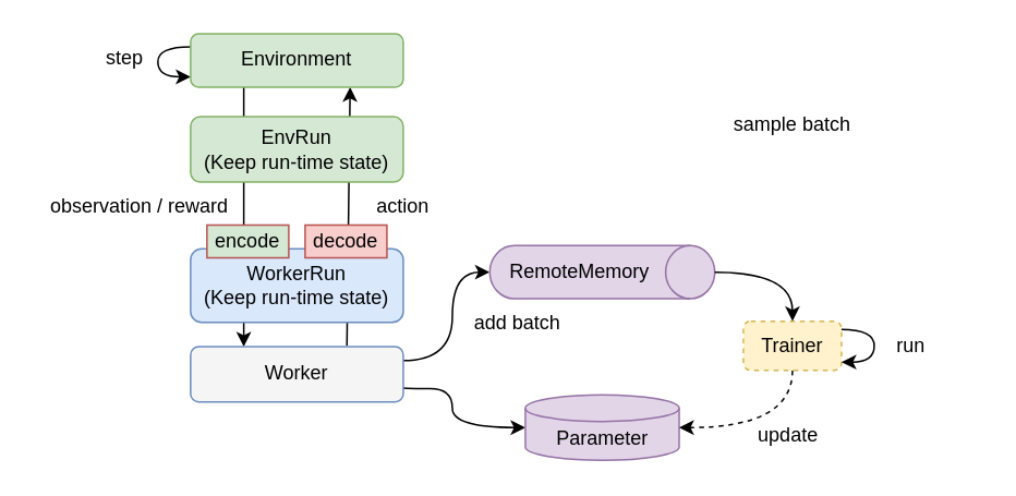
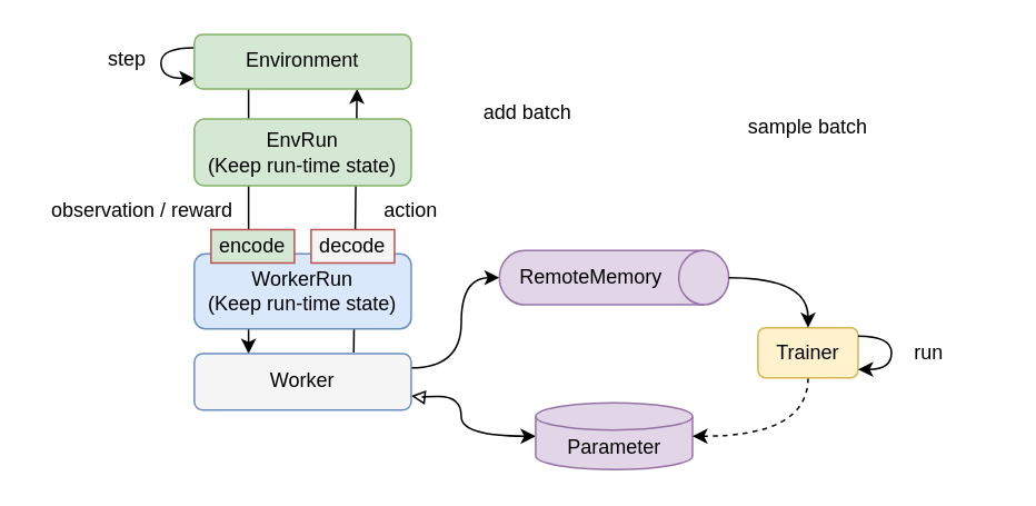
- <mxCell id="26" value="decode" style="rounded=0;whiteSpace=wrap;html=1;fillColor=#f8cecc;strokeColor=#b85450;" parent="1" vertex="1"><mxGeometry x="186" y="137" width="50" height="20" as="geometry" /></mxCell>
+ <mxCell id="26" value="decode" style="rounded=0;whiteSpace=wrap;html=1;fillColor=#f5f5f5;strokeColor=#b85450;" parent="1" vertex="1"><mxGeometry x="186" y="137" width="50" height="20" as="geometry" /></mxCell>
- <mxCell id="16" value="add batch" style="text;html=1;strokeColor=none;fillColor=none;align=center;verticalAlign=middle;whiteSpace=wrap;rounded=0;" parent="1" vertex="1"><mxGeometry x="286" y="182" width="60" height="30" as="geometry" /></mxCell>
+ <mxCell id="16" value="add batch" style="text;html=1;strokeColor=none;fillColor=none;align=center;verticalAlign=middle;whiteSpace=wrap;rounded=0;" parent="1" vertex="1"><mxGeometry x="286" y="52" width="60" height="30" as="geometry" /></mxCell>
- <mxCell id="7" value="Trainer" style="rounded=1;whiteSpace=wrap;html=1;fillColor=#fff2cc;strokeColor=#d6b656;dashed=1;" parent="1" vertex="1"><mxGeometry x="453.87" y="195.75" width="60" height="30" as="geometry" /></mxCell>
+ <mxCell id="7" value="Trainer" style="rounded=1;whiteSpace=wrap;html=1;fillColor=#fff2cc;strokeColor=#d6b656;" parent="1" vertex="1"><mxGeometry x="453.87" y="195.75" width="60" height="30" as="geometry" /></mxCell>
- <mxCell id="4" style="edgeStyle=orthogonalEdgeStyle;curved=1;rounded=0;orthogonalLoop=1;jettySize=auto;html=1;exitX=0;exitY=0.5;exitDx=0;exitDy=0;exitPerimeter=0;endArrow=none;endFill=0;startArrow=classic;startFill=1;entryX=1;entryY=0.75;entryDx=0;entryDy=0;" parent="1" source="5" target="25" edge="1"><mxGeometry relative="1" as="geometry"><Array as="points"><mxPoint x="276" y="261" /><mxPoint x="276" y="237" /><mxPoint x="249" y="237" /></Array><mxPoint x="273" y="227" as="targetPoint" /></mxGeometry></mxCell>
+ <mxCell id="4" style="edgeStyle=orthogonalEdgeStyle;curved=1;rounded=0;orthogonalLoop=1;jettySize=auto;html=1;exitX=0;exitY=0.5;exitDx=0;exitDy=0;exitPerimeter=0;endArrow=block;endFill=0;startArrow=classic;startFill=1;entryX=1;entryY=0.75;entryDx=0;entryDy=0;" parent="1" source="5" target="25" edge="1"><mxGeometry relative="1" as="geometry"><Array as="points"><mxPoint x="276" y="261" /><mxPoint x="276" y="237" /><mxPoint x="249" y="237" /></Array><mxPoint x="273" y="227" as="targetPoint" /></mxGeometry></mxCell>
- <mxCell id="19" value="update" style="text;html=1;strokeColor=none;fillColor=none;align=center;verticalAlign=middle;whiteSpace=wrap;rounded=0;" parent="1" vertex="1"><mxGeometry x="438.87" y="250.75" width="85" height="30" as="geometry" /></mxCell>
